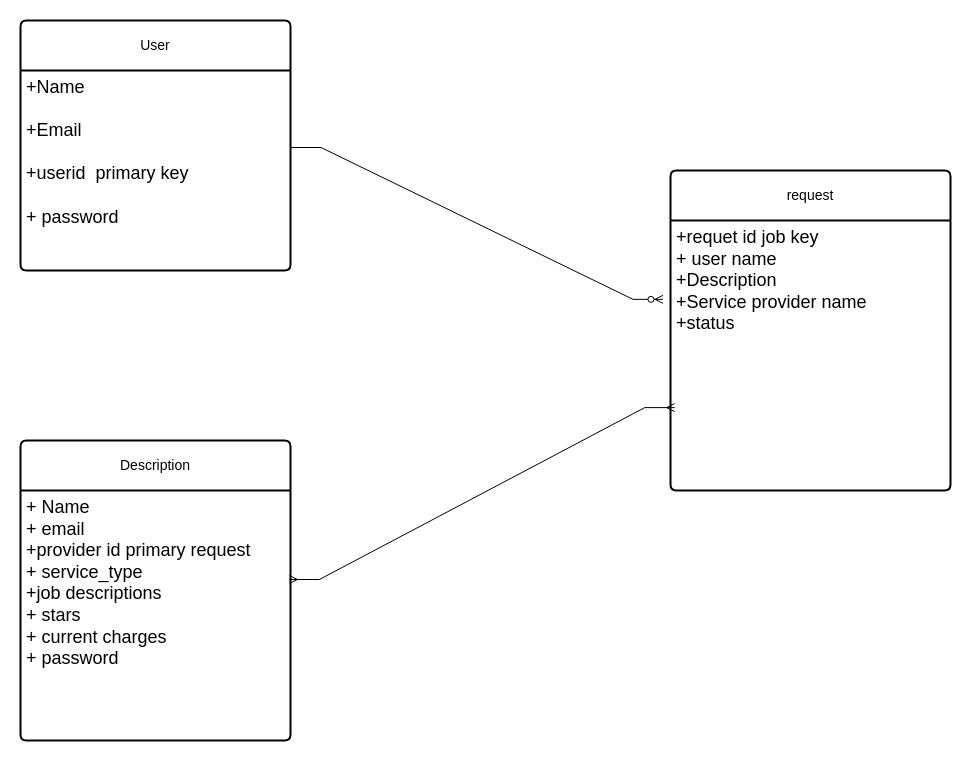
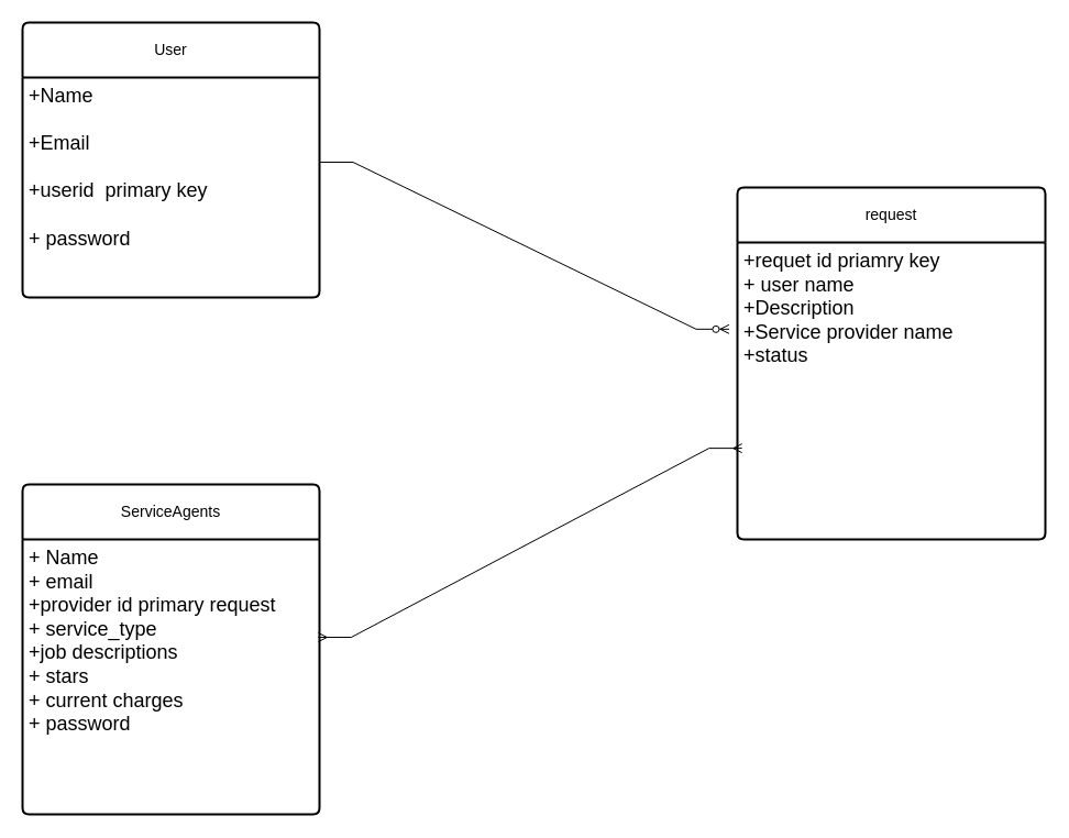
- <mxCell id="7" value="&lt;font style=&quot;font-size: 18px;&quot;&gt;+requet id job key&amp;nbsp;&lt;/font&gt;&lt;div&gt;&lt;font style=&quot;font-size: 18px;&quot;&gt;+ user name&amp;nbsp;&lt;/font&gt;&lt;/div&gt;&lt;div&gt;&lt;font style=&quot;font-size: 18px;&quot;&gt;+Description&amp;nbsp;&lt;/font&gt;&lt;/div&gt;&lt;div&gt;&lt;font style=&quot;font-size: 18px;&quot;&gt;+Service provider name&lt;br&gt;+status&lt;br&gt;&lt;br&gt;&lt;/font&gt;&lt;/div&gt;" style="align=left;strokeColor=none;fillColor=none;spacingLeft=4;fontSize=12;verticalAlign=top;resizable=0;rotatable=0;part=1;html=1;" parent="6" vertex="1"><mxGeometry y="50" width="280" height="270" as="geometry" /></mxCell>
+ <mxCell id="7" value="&lt;font style=&quot;font-size: 18px;&quot;&gt;+requet id priamry key&amp;nbsp;&lt;/font&gt;&lt;div&gt;&lt;font style=&quot;font-size: 18px;&quot;&gt;+ user name&amp;nbsp;&lt;/font&gt;&lt;/div&gt;&lt;div&gt;&lt;font style=&quot;font-size: 18px;&quot;&gt;+Description&amp;nbsp;&lt;/font&gt;&lt;/div&gt;&lt;div&gt;&lt;font style=&quot;font-size: 18px;&quot;&gt;+Service provider name&lt;br&gt;+status&lt;br&gt;&lt;br&gt;&lt;/font&gt;&lt;/div&gt;" style="align=left;strokeColor=none;fillColor=none;spacingLeft=4;fontSize=12;verticalAlign=top;resizable=0;rotatable=0;part=1;html=1;" parent="6" vertex="1"><mxGeometry y="50" width="280" height="270" as="geometry" /></mxCell>
- <mxCell id="4" value="Description" style="swimlane;childLayout=stackLayout;horizontal=1;startSize=50;horizontalStack=0;rounded=1;fontSize=14;fontStyle=0;strokeWidth=2;resizeParent=0;resizeLast=1;shadow=0;dashed=0;align=center;arcSize=4;whiteSpace=wrap;html=1;" parent="1" vertex="1"><mxGeometry x="20" y="440" width="270" height="300" as="geometry" /></mxCell>
+ <mxCell id="4" value="ServiceAgents" style="swimlane;childLayout=stackLayout;horizontal=1;startSize=50;horizontalStack=0;rounded=1;fontSize=14;fontStyle=0;strokeWidth=2;resizeParent=0;resizeLast=1;shadow=0;dashed=0;align=center;arcSize=4;whiteSpace=wrap;html=1;" parent="1" vertex="1"><mxGeometry x="20" y="440" width="270" height="300" as="geometry" /></mxCell>
